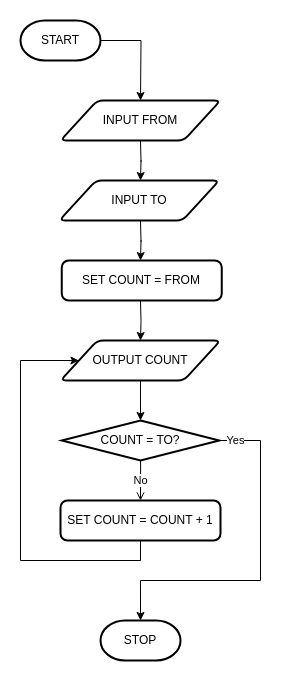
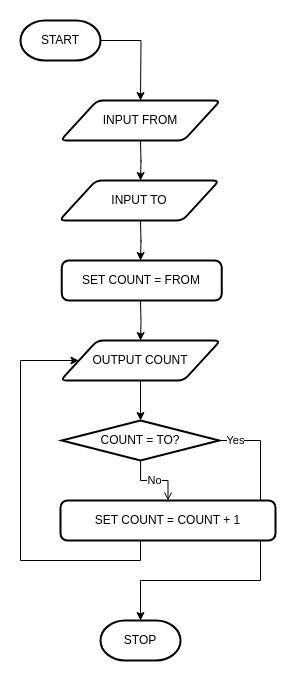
- <mxCell id="11" value="SET COUNT = COUNT + 1" style="rounded=1;whiteSpace=wrap;html=1;absoluteArcSize=1;arcSize=14;strokeWidth=2;" parent="1" vertex="1"><mxGeometry x="60" y="500" width="160" height="40" as="geometry" /></mxCell>
+ <mxCell id="11" value="SET COUNT = COUNT + 1" style="rounded=1;whiteSpace=wrap;html=1;absoluteArcSize=1;arcSize=14;strokeWidth=2;" parent="1" vertex="1"><mxGeometry x="60" y="500" width="215" height="40" as="geometry" /></mxCell>
